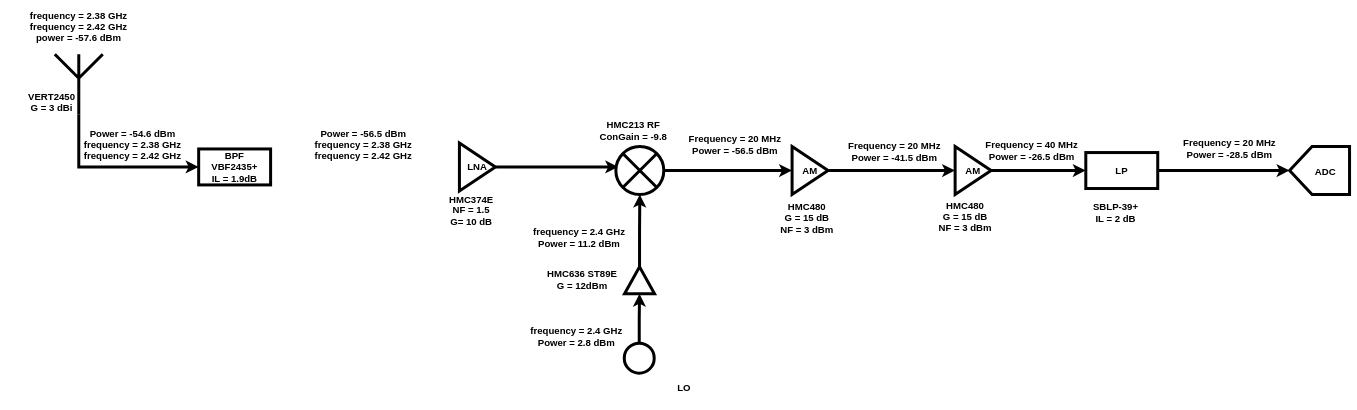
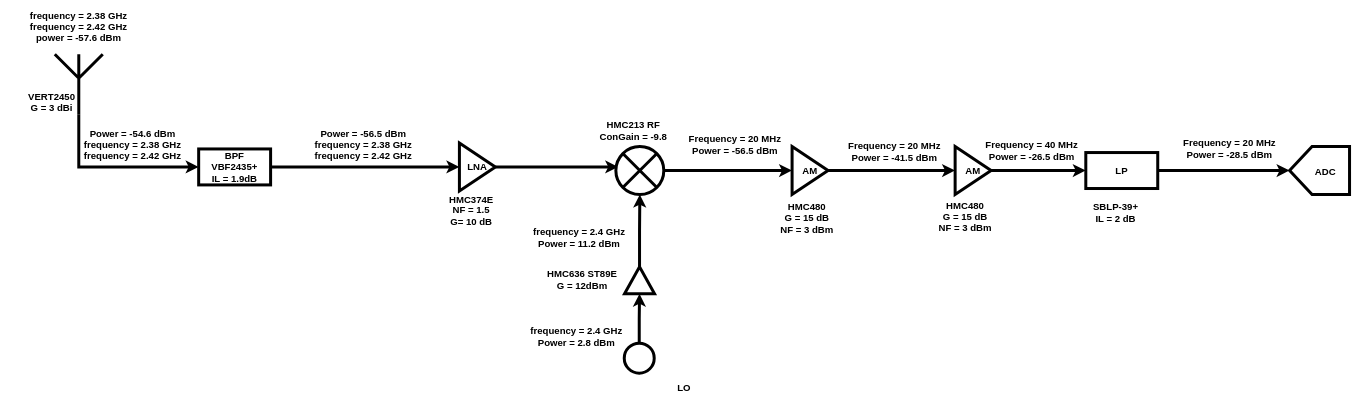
+ <mxCell id="9" style="edgeStyle=orthogonalEdgeStyle;rounded=0;orthogonalLoop=1;jettySize=auto;html=1;exitX=1;exitY=0.5;exitDx=0;exitDy=0;entryX=0;entryY=0.5;entryDx=0;entryDy=0;strokeWidth=5;fontSize=16;fontStyle=1" parent="1" source="10" target="5" edge="1"><mxGeometry relative="1" as="geometry" /></mxCell>
